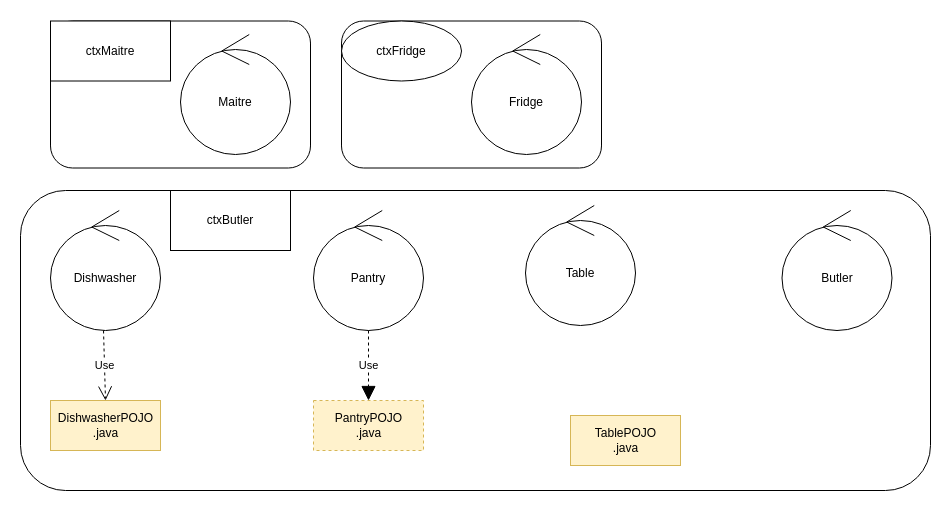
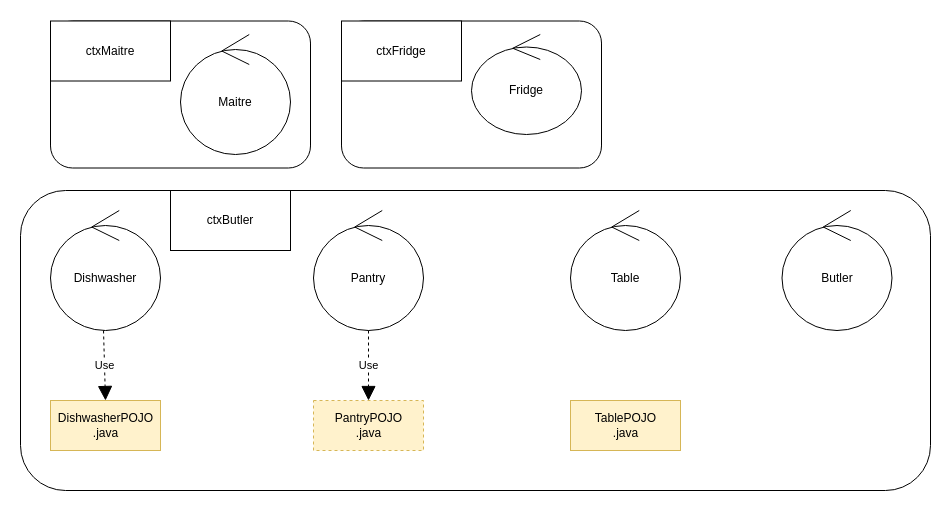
- <mxCell id="17" value="ctxFridge" style="ellipse;whiteSpace=wrap;html=1;shadow=0;glass=0;comic=0;" vertex="1" parent="1"><mxGeometry x="341" y="20.5" width="120" height="60" as="geometry" /></mxCell>
+ <mxCell id="17" value="ctxFridge" style="rounded=0;whiteSpace=wrap;html=1;shadow=0;glass=0;comic=0;" vertex="1" parent="1"><mxGeometry x="341" y="20.5" width="120" height="60" as="geometry" /></mxCell>
- <mxCell id="7" value="Fridge" style="ellipse;shape=umlControl;whiteSpace=wrap;html=1;" vertex="1" parent="1"><mxGeometry x="471" y="34" width="110" height="120" as="geometry" /></mxCell>
+ <mxCell id="7" value="Fridge" style="ellipse;shape=umlControl;whiteSpace=wrap;html=1;" vertex="1" parent="1"><mxGeometry x="471" y="34" width="110" height="100" as="geometry" /></mxCell>
- <mxCell id="10" value="Table" style="ellipse;shape=umlControl;whiteSpace=wrap;html=1;" vertex="1" parent="1"><mxGeometry x="525" y="205" width="110" height="120" as="geometry" /></mxCell>
+ <mxCell id="10" value="Table" style="ellipse;shape=umlControl;whiteSpace=wrap;html=1;" vertex="1" parent="1"><mxGeometry x="570" y="210" width="110" height="120" as="geometry" /></mxCell>
- <mxCell id="14" value="Use" style="endArrow=open;endSize=12;dashed=1;html=1;exitX=0.482;exitY=1;exitDx=0;exitDy=0;exitPerimeter=0;entryX=0.5;entryY=0;entryDx=0;entryDy=0;" edge="1" parent="1" source="9" target="11"><mxGeometry width="160" relative="1" as="geometry"><mxPoint x="140" y="470" as="sourcePoint" /><mxPoint x="300" y="470" as="targetPoint" /></mxGeometry></mxCell>
+ <mxCell id="14" value="Use" style="endArrow=block;endSize=12;dashed=1;html=1;exitX=0.482;exitY=1;exitDx=0;exitDy=0;exitPerimeter=0;entryX=0.5;entryY=0;entryDx=0;entryDy=0;" edge="1" parent="1" source="9" target="11"><mxGeometry width="160" relative="1" as="geometry"><mxPoint x="140" y="470" as="sourcePoint" /><mxPoint x="300" y="470" as="targetPoint" /></mxGeometry></mxCell>
- <mxCell id="13" value="TablePOJO&lt;br&gt;.java" style="html=1;fillColor=#fff2cc;strokeColor=#d6b656;" vertex="1" parent="1"><mxGeometry x="570" y="415" width="110" height="50" as="geometry" /></mxCell>
+ <mxCell id="13" value="TablePOJO&lt;br&gt;.java" style="html=1;fillColor=#fff2cc;strokeColor=#d6b656;" vertex="1" parent="1"><mxGeometry x="570" y="400" width="110" height="50" as="geometry" /></mxCell>
